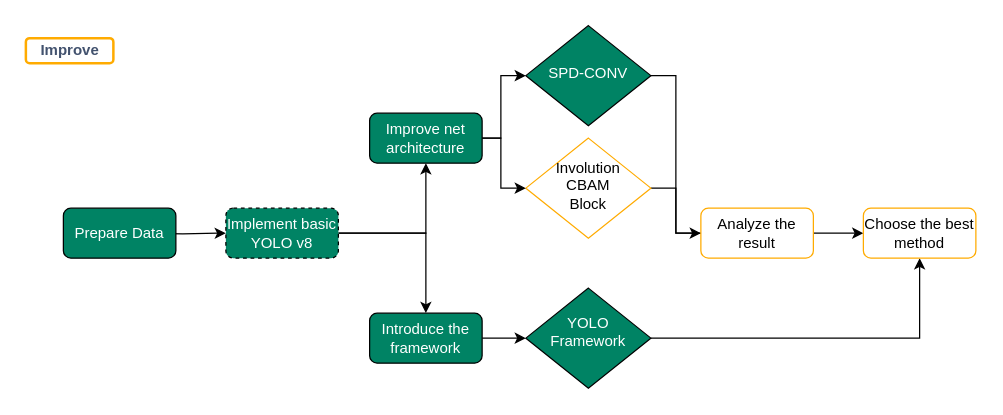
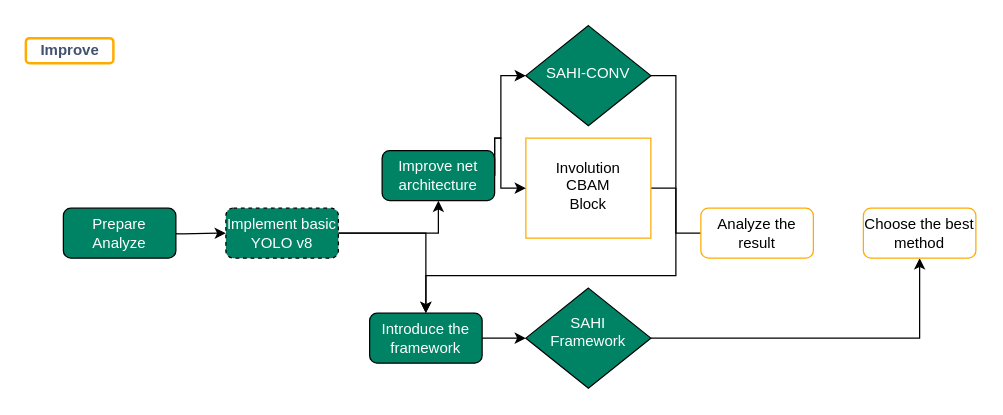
- <mxCell id="5" value="SPD-CONV" style="rhombus;whiteSpace=wrap;html=1;shadow=0;fontFamily=Helvetica;fontSize=12;align=center;strokeWidth=1;spacing=6;spacingTop=-4;verticalAlign=middle;fillColor=#008364;fontColor=#FFFFFF;" parent="1" vertex="1"><mxGeometry x="420" y="20" width="100" height="80" as="geometry" /></mxCell>
+ <mxCell id="5" value="SAHI-CONV" style="rhombus;whiteSpace=wrap;html=1;shadow=0;fontFamily=Helvetica;fontSize=12;align=center;strokeWidth=1;spacing=6;spacingTop=-4;verticalAlign=middle;fillColor=#008364;fontColor=#FFFFFF;" parent="1" vertex="1"><mxGeometry x="420" y="20" width="100" height="80" as="geometry" /></mxCell>
- <mxCell id="18" value="Improve net architecture" style="rounded=1;whiteSpace=wrap;html=1;fontSize=12;glass=0;strokeWidth=1;shadow=0;fillColor=#008364;fontColor=#FFFFFF;" vertex="1" parent="1"><mxGeometry x="295" y="90" width="90" height="40" as="geometry" /></mxCell>
+ <mxCell id="18" value="Improve net architecture" style="rounded=1;whiteSpace=wrap;html=1;fontSize=12;glass=0;strokeWidth=1;shadow=0;fillColor=#008364;fontColor=#FFFFFF;" vertex="1" parent="1"><mxGeometry x="305" y="120" width="90" height="40" as="geometry" /></mxCell>
- <mxCell id="7" value="&lt;div style=&quot;border-color: var(--border-color);&quot;&gt;Involution&lt;/div&gt;&lt;div style=&quot;border-color: var(--border-color);&quot;&gt;CBAM&lt;/div&gt;&lt;span style=&quot;background-color: initial;&quot;&gt;Block&lt;/span&gt;" style="rhombus;whiteSpace=wrap;html=1;shadow=0;fontFamily=Helvetica;fontSize=12;align=center;strokeWidth=1;spacing=6;spacingTop=-4;verticalAlign=middle;fillColor=default;strokeColor=#FFAB00;" parent="1" vertex="1"><mxGeometry x="420" y="110" width="100" height="80" as="geometry" /></mxCell>
+ <mxCell id="7" value="&lt;div style=&quot;border-color: var(--border-color);&quot;&gt;Involution&lt;/div&gt;&lt;div style=&quot;border-color: var(--border-color);&quot;&gt;CBAM&lt;/div&gt;&lt;span style=&quot;background-color: initial;&quot;&gt;Block&lt;/span&gt;" style="whiteSpace=wrap;html=1;shadow=0;fontFamily=Helvetica;fontSize=12;align=center;strokeWidth=1;spacing=6;spacingTop=-4;verticalAlign=middle;fillColor=default;strokeColor=#FFAB00;rounded=0;" parent="1" vertex="1"><mxGeometry x="420" y="110" width="100" height="80" as="geometry" /></mxCell>
- <mxCell id="6" style="edgeStyle=orthogonalEdgeStyle;rounded=0;orthogonalLoop=1;jettySize=auto;html=1;exitX=1;exitY=0.5;exitDx=0;exitDy=0;entryX=0;entryY=0.5;entryDx=0;entryDy=0;" edge="1" parent="1" source="7" target="9"><mxGeometry relative="1" as="geometry" /></mxCell>
+ <mxCell id="6" style="edgeStyle=orthogonalEdgeStyle;rounded=0;orthogonalLoop=1;jettySize=auto;html=1;exitX=1;exitY=0.5;exitDx=0;exitDy=0;" edge="1" parent="1" source="7" target="20"><mxGeometry relative="1" as="geometry" /></mxCell>
- <mxCell id="3" value="Prepare Data" style="rounded=1;whiteSpace=wrap;html=1;fontSize=12;glass=0;strokeWidth=1;shadow=0;fillColor=#008364;fontColor=#FFFFFF;" parent="1" vertex="1"><mxGeometry x="50" y="166" width="90" height="40" as="geometry" /></mxCell>
+ <mxCell id="3" value="Prepare Analyze" style="rounded=1;whiteSpace=wrap;html=1;fontSize=12;glass=0;strokeWidth=1;shadow=0;fillColor=#008364;fontColor=#FFFFFF;" parent="1" vertex="1"><mxGeometry x="50" y="166" width="90" height="40" as="geometry" /></mxCell>
- <mxCell id="8" style="edgeStyle=orthogonalEdgeStyle;rounded=0;orthogonalLoop=1;jettySize=auto;html=1;exitX=1;exitY=0.5;exitDx=0;exitDy=0;" edge="1" parent="1" source="9" target="15"><mxGeometry relative="1" as="geometry" /></mxCell>
- <mxCell id="14" value="&lt;font color=&quot;#ffffff&quot;&gt;&lt;br&gt;&lt;span style=&quot;font-family: Helvetica; font-size: 12px; font-style: normal; font-variant-ligatures: normal; font-variant-caps: normal; font-weight: 400; letter-spacing: normal; orphans: 2; text-align: center; text-indent: 0px; text-transform: none; widows: 2; word-spacing: 0px; -webkit-text-stroke-width: 0px; text-decoration-thickness: initial; text-decoration-style: initial; text-decoration-color: initial; float: none; display: inline !important;&quot;&gt;YOLO Framework&lt;/span&gt;&lt;br&gt;&lt;/font&gt;" style="rhombus;whiteSpace=wrap;html=1;shadow=0;fontFamily=Helvetica;fontSize=12;align=center;strokeWidth=1;spacing=6;spacingTop=-4;verticalAlign=top;fillColor=#008364;" vertex="1" parent="1"><mxGeometry x="420" y="230" width="100" height="80" as="geometry" /></mxCell>
+ <mxCell id="14" value="&lt;font color=&quot;#ffffff&quot;&gt;&lt;br&gt;&lt;span style=&quot;font-family: Helvetica; font-size: 12px; font-style: normal; font-variant-ligatures: normal; font-variant-caps: normal; font-weight: 400; letter-spacing: normal; orphans: 2; text-align: center; text-indent: 0px; text-transform: none; widows: 2; word-spacing: 0px; -webkit-text-stroke-width: 0px; text-decoration-thickness: initial; text-decoration-style: initial; text-decoration-color: initial; float: none; display: inline !important;&quot;&gt;SAHI Framework&lt;/span&gt;&lt;br&gt;&lt;/font&gt;" style="rhombus;whiteSpace=wrap;html=1;shadow=0;fontFamily=Helvetica;fontSize=12;align=center;strokeWidth=1;spacing=6;spacingTop=-4;verticalAlign=top;fillColor=#008364;" vertex="1" parent="1"><mxGeometry x="420" y="230" width="100" height="80" as="geometry" /></mxCell>
